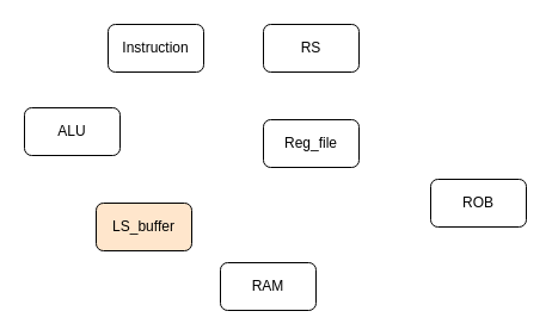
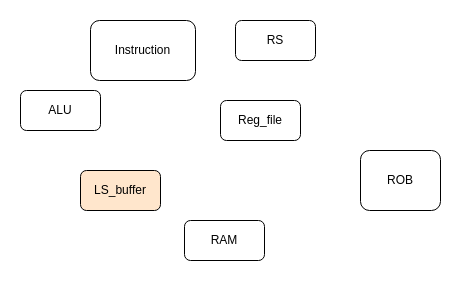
- <mxCell id="3" value="Instruction" style="rounded=1;whiteSpace=wrap;html=1;fillColor=#FFFFFF;fontColor=#000000;" vertex="1" parent="1"><mxGeometry x="90" y="20" width="80" height="40" as="geometry" /></mxCell>
+ <mxCell id="3" value="Instruction" style="rounded=1;whiteSpace=wrap;html=1;fillColor=#FFFFFF;fontColor=#000000;" vertex="1" parent="1"><mxGeometry x="90" y="20" width="105" height="60" as="geometry" /></mxCell>
- <mxCell id="6" value="RS" style="rounded=1;whiteSpace=wrap;html=1;fillColor=#FFFFFF;fontColor=#000000;" vertex="1" parent="1"><mxGeometry x="220" y="20" width="80" height="40" as="geometry" /></mxCell>
+ <mxCell id="6" value="RS" style="rounded=1;whiteSpace=wrap;html=1;fillColor=#FFFFFF;fontColor=#000000;" vertex="1" parent="1"><mxGeometry x="235" y="20" width="80" height="40" as="geometry" /></mxCell>
- <mxCell id="5" value="ROB" style="rounded=1;whiteSpace=wrap;html=1;fillColor=#FFFFFF;fontColor=#000000;" vertex="1" parent="1"><mxGeometry x="360" y="150" width="80" height="40" as="geometry" /></mxCell>
+ <mxCell id="5" value="ROB" style="rounded=1;whiteSpace=wrap;html=1;fillColor=#FFFFFF;fontColor=#000000;" vertex="1" parent="1"><mxGeometry x="360" y="150" width="80" height="60" as="geometry" /></mxCell>
